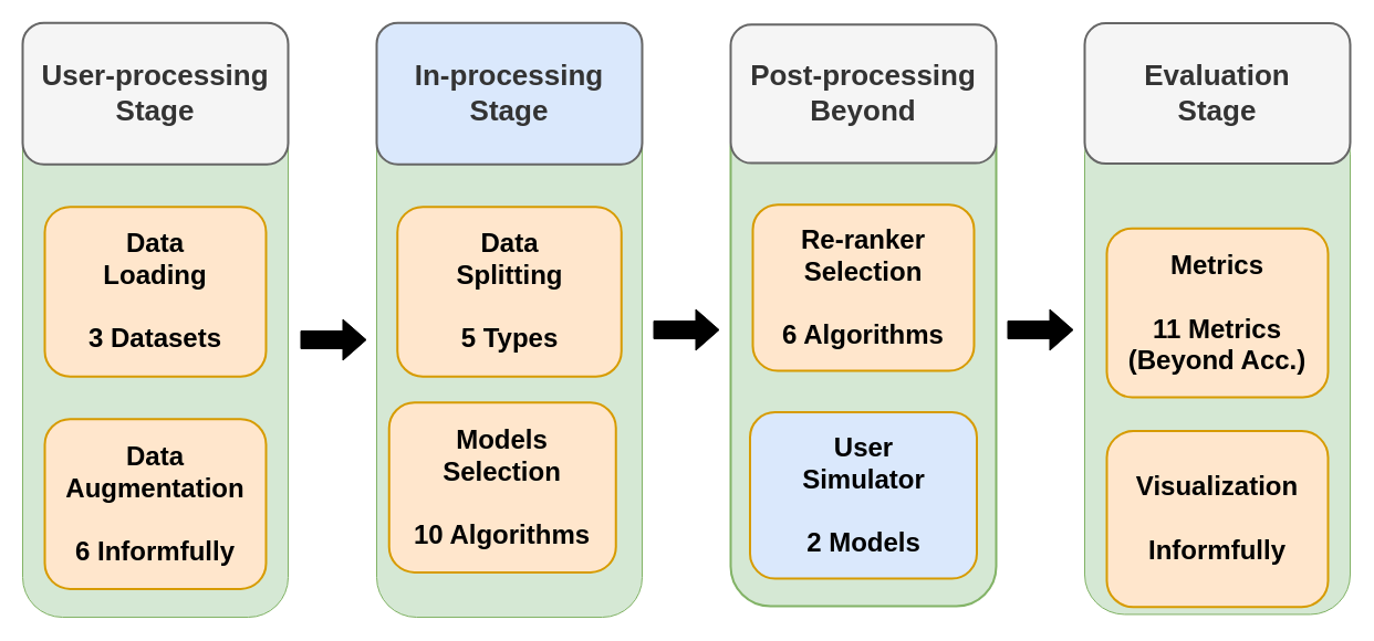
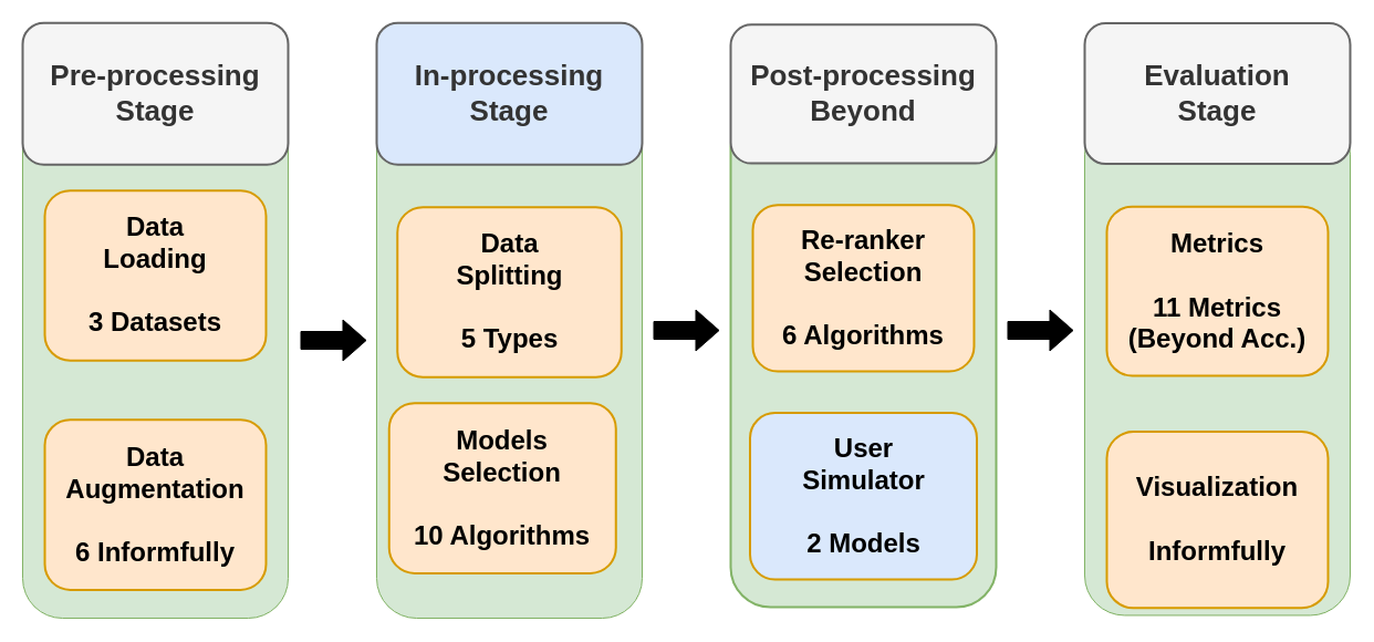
- <mxCell id="14" value="&lt;b&gt;&lt;font style=&quot;font-size: 26px;&quot;&gt;User-processing Stage&lt;/font&gt;&lt;/b&gt;" style="rounded=1;whiteSpace=wrap;html=1;fillColor=#f5f5f5;strokeColor=#666666;fontColor=#333333;strokeWidth=2;" parent="12" vertex="1"><mxGeometry y="-76.833" width="240" height="128.056" as="geometry" /></mxCell>
+ <mxCell id="14" value="&lt;b&gt;&lt;font style=&quot;font-size: 26px;&quot;&gt;Pre-processing Stage&lt;/font&gt;&lt;/b&gt;" style="rounded=1;whiteSpace=wrap;html=1;fillColor=#f5f5f5;strokeColor=#666666;fontColor=#333333;strokeWidth=2;" parent="12" vertex="1"><mxGeometry y="-76.833" width="240" height="128.056" as="geometry" /></mxCell>
- <mxCell id="15" value="&lt;font style=&quot;font-size: 24px;&quot;&gt;&lt;b style=&quot;&quot;&gt;Data&lt;br&gt;Loading&lt;br&gt;&lt;br&gt;&lt;/b&gt;&lt;/font&gt;&lt;div&gt;&lt;font style=&quot;font-size: 24px;&quot;&gt;&lt;b style=&quot;&quot;&gt;3 Datasets&lt;/b&gt;&lt;/font&gt;&lt;/div&gt;" style="rounded=1;whiteSpace=wrap;html=1;fillColor=#ffe6cc;strokeColor=#d79b00;strokeWidth=2;" parent="12" vertex="1"><mxGeometry x="20" y="89.639" width="200" height="153.667" as="geometry" /></mxCell>
+ <mxCell id="15" value="&lt;font style=&quot;font-size: 24px;&quot;&gt;&lt;b style=&quot;&quot;&gt;Data&lt;br&gt;Loading&lt;br&gt;&lt;br&gt;&lt;/b&gt;&lt;/font&gt;&lt;div&gt;&lt;font style=&quot;font-size: 24px;&quot;&gt;&lt;b style=&quot;&quot;&gt;3 Datasets&lt;/b&gt;&lt;/font&gt;&lt;/div&gt;" style="rounded=1;whiteSpace=wrap;html=1;fillColor=#ffe6cc;strokeColor=#d79b00;strokeWidth=2;" parent="12" vertex="1"><mxGeometry x="20" y="74.639" width="200" height="153.667" as="geometry" /></mxCell>
- <mxCell id="27" value="&lt;font style=&quot;font-weight: bold; font-size: 24px;&quot;&gt;Metrics&lt;/font&gt;&lt;div&gt;&lt;font style=&quot;font-weight: bold; font-size: 24px;&quot;&gt;&lt;br&gt;11 Metrics (Beyond Acc.)&lt;/font&gt;&lt;/div&gt;" style="rounded=1;whiteSpace=wrap;html=1;fillColor=#ffe6cc;strokeColor=#d79b00;strokeWidth=2;" parent="24" vertex="1"><mxGeometry x="20" y="109.144" width="200" height="152.818" as="geometry" /></mxCell>
+ <mxCell id="27" value="&lt;font style=&quot;font-weight: bold; font-size: 24px;&quot;&gt;Metrics&lt;/font&gt;&lt;div&gt;&lt;font style=&quot;font-weight: bold; font-size: 24px;&quot;&gt;&lt;br&gt;11 Metrics (Beyond Acc.)&lt;/font&gt;&lt;/div&gt;" style="rounded=1;whiteSpace=wrap;html=1;fillColor=#ffe6cc;strokeColor=#d79b00;strokeWidth=2;" parent="24" vertex="1"><mxGeometry x="20" y="89.144" width="200" height="152.818" as="geometry" /></mxCell>
